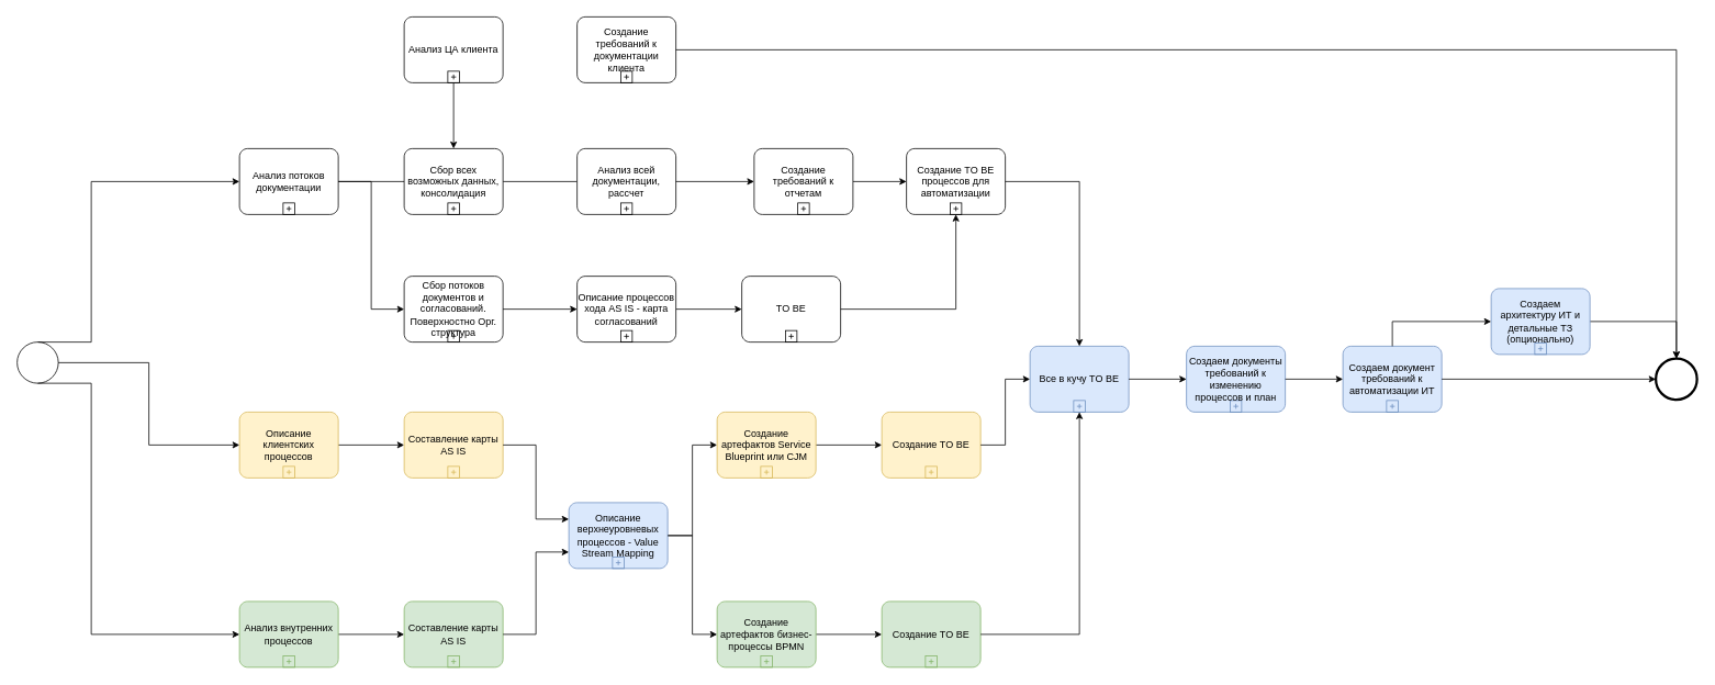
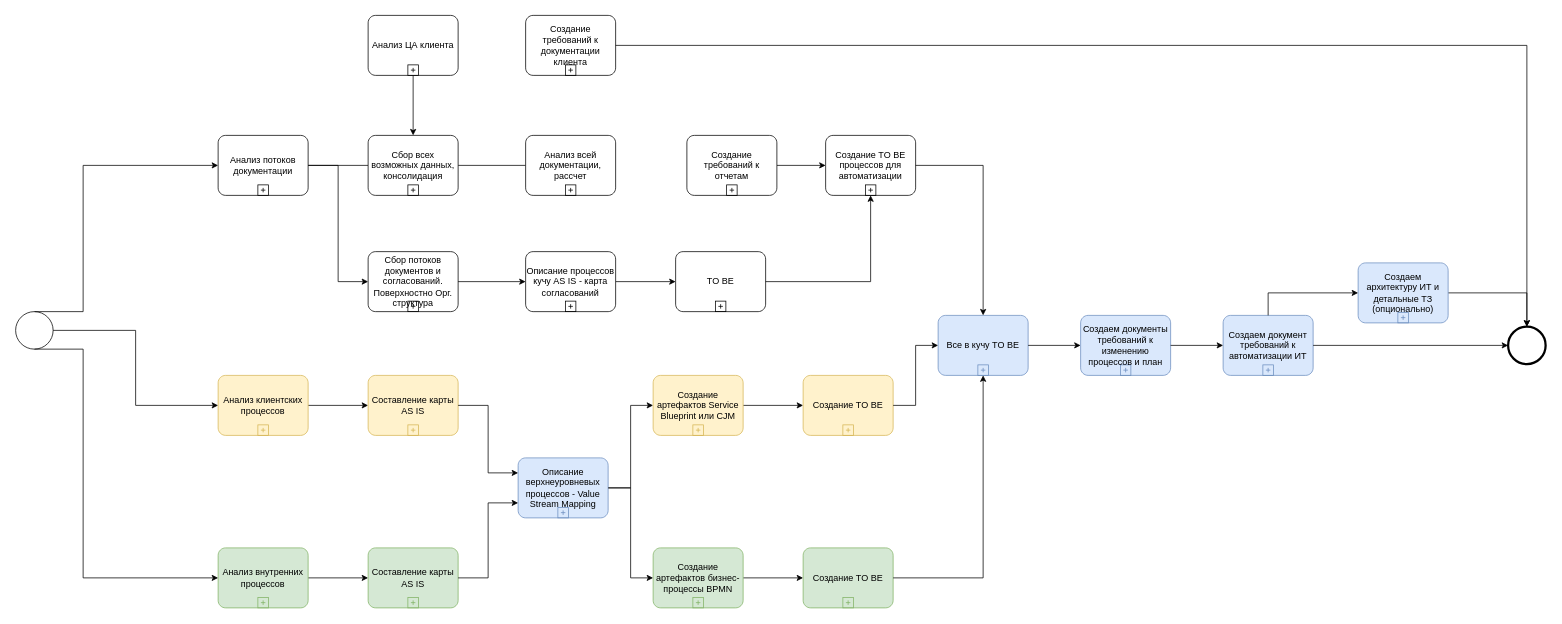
- <mxCell id="24" style="edgeStyle=orthogonalEdgeStyle;rounded=0;orthogonalLoop=1;jettySize=auto;html=1;exitX=1;exitY=0.5;exitDx=0;exitDy=0;exitPerimeter=0;entryX=0;entryY=0.5;entryDx=0;entryDy=0;entryPerimeter=0;" edge="1" parent="1" source="13" target="23"><mxGeometry relative="1" as="geometry" /></mxCell>
- <mxCell id="27" value="Описание процессов хода AS IS - карта согласований" style="points=[[0.25,0,0],[0.5,0,0],[0.75,0,0],[1,0.25,0],[1,0.5,0],[1,0.75,0],[0.75,1,0],[0.5,1,0],[0.25,1,0],[0,0.75,0],[0,0.5,0],[0,0.25,0]];shape=mxgraph.bpmn.task;whiteSpace=wrap;rectStyle=rounded;size=10;html=1;container=1;expand=0;collapsible=0;taskMarker=abstract;isLoopSub=1;" vertex="1" parent="1"><mxGeometry x="700" y="335" width="120" height="80" as="geometry" /></mxCell>
+ <mxCell id="27" value="Описание процессов кучу AS IS - карта согласований" style="points=[[0.25,0,0],[0.5,0,0],[0.75,0,0],[1,0.25,0],[1,0.5,0],[1,0.75,0],[0.75,1,0],[0.5,1,0],[0.25,1,0],[0,0.75,0],[0,0.5,0],[0,0.25,0]];shape=mxgraph.bpmn.task;whiteSpace=wrap;rectStyle=rounded;size=10;html=1;container=1;expand=0;collapsible=0;taskMarker=abstract;isLoopSub=1;" vertex="1" parent="1"><mxGeometry x="700" y="335" width="120" height="80" as="geometry" /></mxCell>
- <mxCell id="7" value="Описание клиентских процессов" style="points=[[0.25,0,0],[0.5,0,0],[0.75,0,0],[1,0.25,0],[1,0.5,0],[1,0.75,0],[0.75,1,0],[0.5,1,0],[0.25,1,0],[0,0.75,0],[0,0.5,0],[0,0.25,0]];shape=mxgraph.bpmn.task;whiteSpace=wrap;rectStyle=rounded;size=10;html=1;container=1;expand=0;collapsible=0;taskMarker=abstract;isLoopSub=1;fillColor=#fff2cc;strokeColor=#d6b656;" vertex="1" parent="1"><mxGeometry x="290" y="500" width="120" height="80" as="geometry" /></mxCell>
+ <mxCell id="7" value="Анализ клиентских процессов" style="points=[[0.25,0,0],[0.5,0,0],[0.75,0,0],[1,0.25,0],[1,0.5,0],[1,0.75,0],[0.75,1,0],[0.5,1,0],[0.25,1,0],[0,0.75,0],[0,0.5,0],[0,0.25,0]];shape=mxgraph.bpmn.task;whiteSpace=wrap;rectStyle=rounded;size=10;html=1;container=1;expand=0;collapsible=0;taskMarker=abstract;isLoopSub=1;fillColor=#fff2cc;strokeColor=#d6b656;" vertex="1" parent="1"><mxGeometry x="290" y="500" width="120" height="80" as="geometry" /></mxCell>
